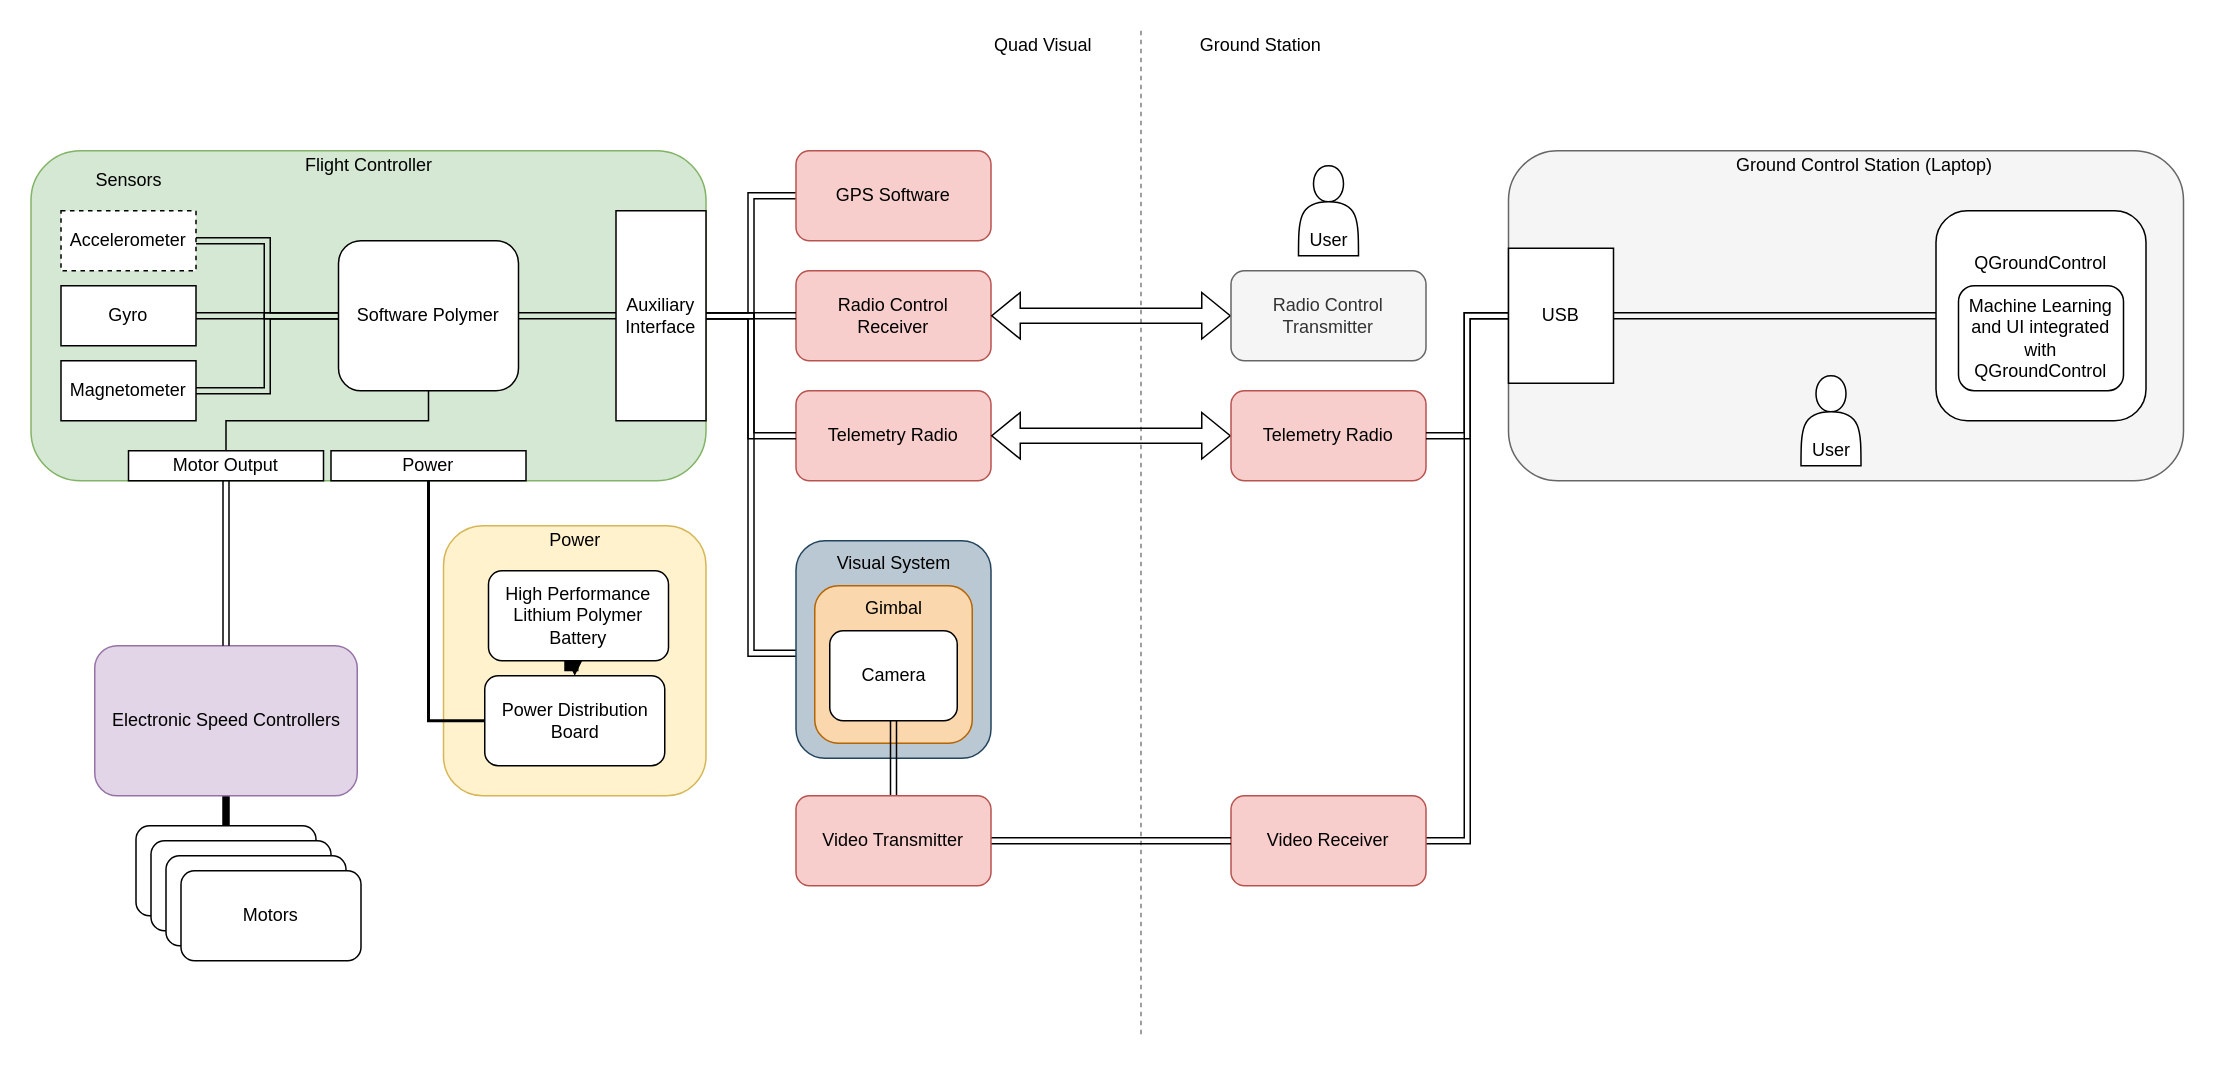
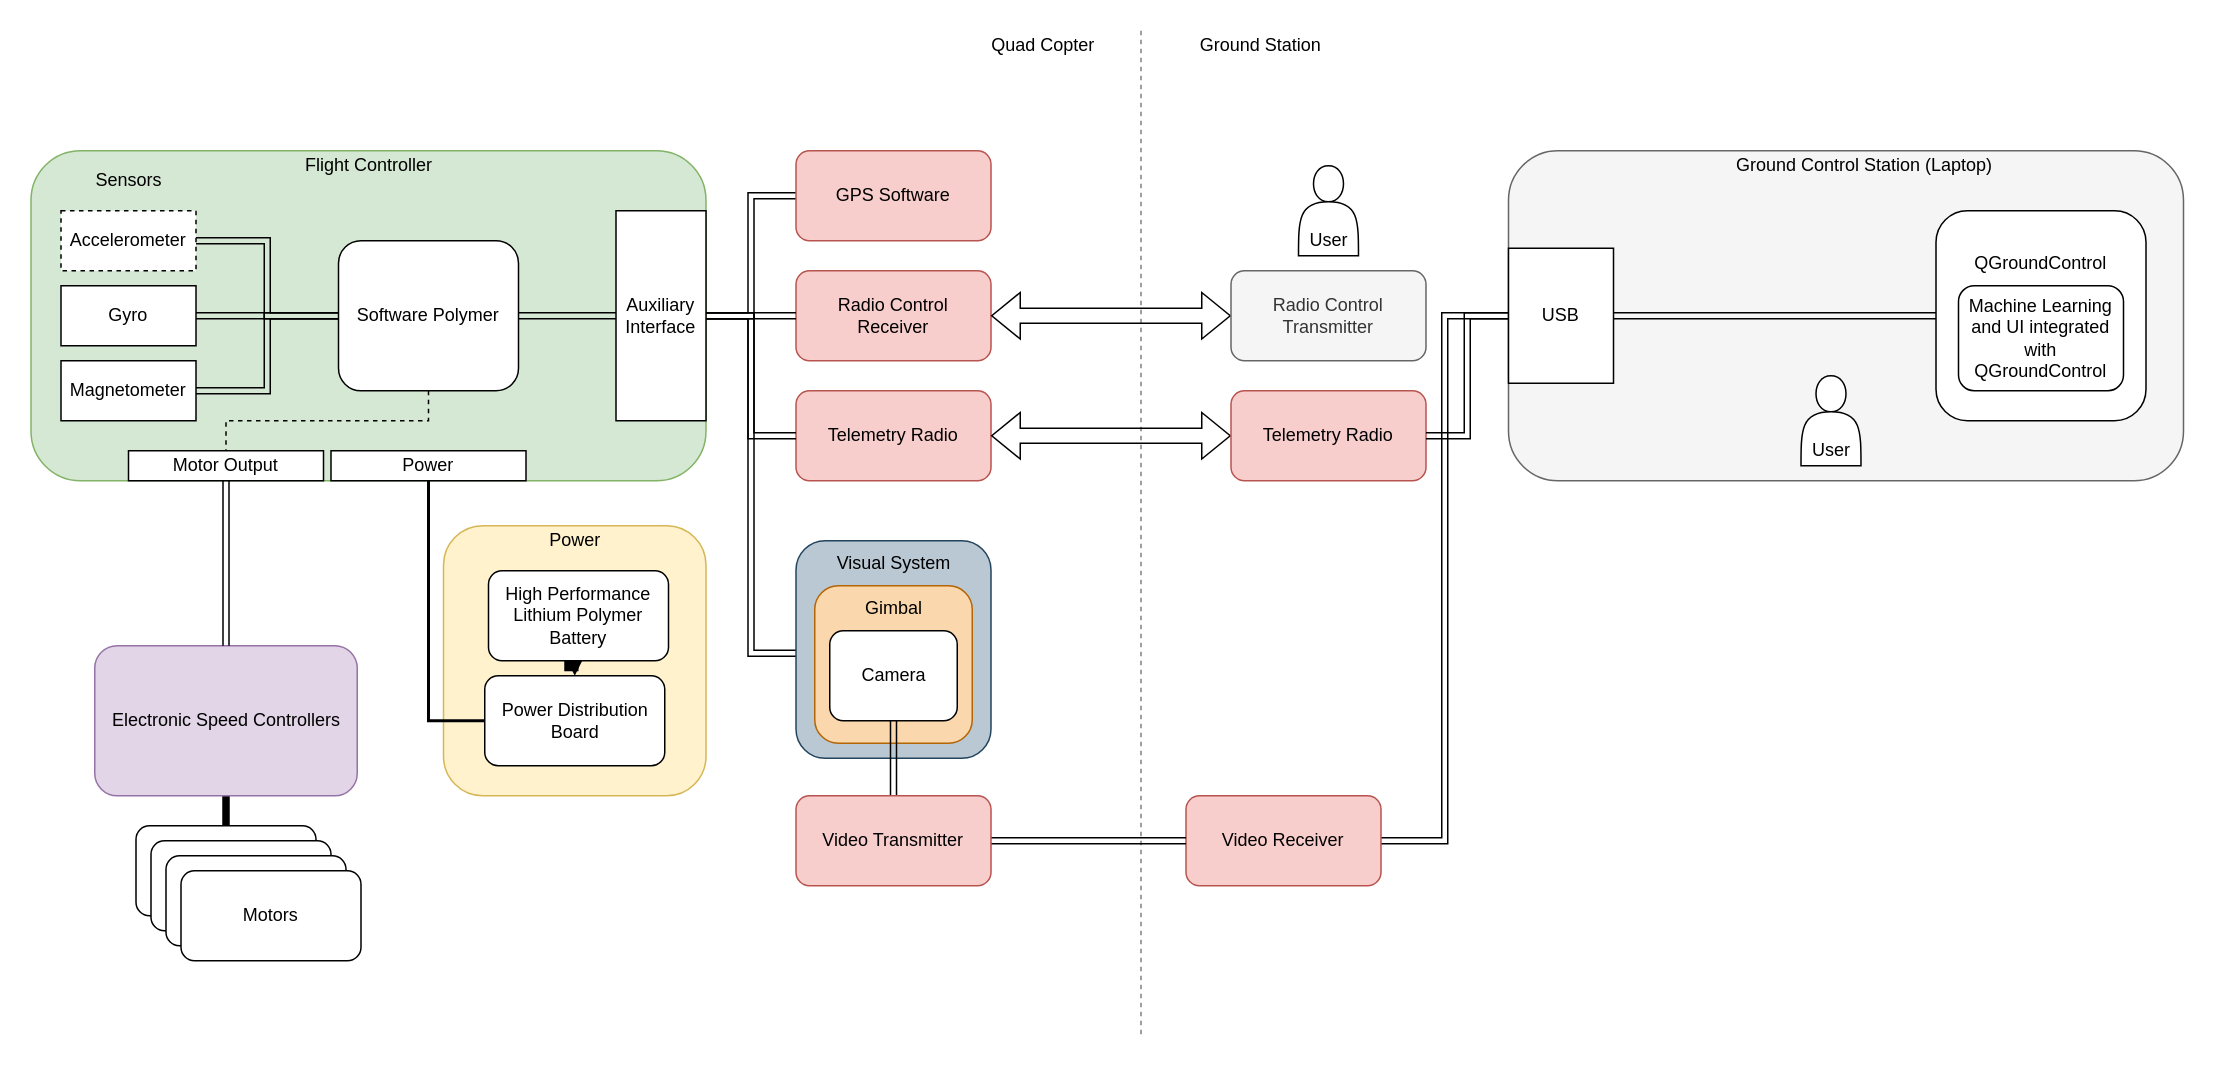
- <mxCell id="12" value="Quad Visual" style="text;html=1;strokeColor=none;fillColor=none;align=center;verticalAlign=middle;whiteSpace=wrap;rounded=0;" parent="1" vertex="1"><mxGeometry x="655" y="20" width="80" height="20" as="geometry" /></mxCell>
+ <mxCell id="12" value="Quad Copter" style="text;html=1;strokeColor=none;fillColor=none;align=center;verticalAlign=middle;whiteSpace=wrap;rounded=0;" parent="1" vertex="1"><mxGeometry x="655" y="20" width="80" height="20" as="geometry" /></mxCell>
- <mxCell id="41" style="edgeStyle=orthogonalEdgeStyle;rounded=0;orthogonalLoop=1;jettySize=auto;html=1;exitX=0.5;exitY=1;exitDx=0;exitDy=0;entryX=0.5;entryY=0;entryDx=0;entryDy=0;startArrow=none;startFill=0;endArrow=none;endFill=0;strokeWidth=1;" parent="1" source="42" target="51" edge="1"><mxGeometry relative="1" as="geometry" /></mxCell>
+ <mxCell id="41" style="edgeStyle=orthogonalEdgeStyle;rounded=0;orthogonalLoop=1;jettySize=auto;html=1;exitX=0.5;exitY=1;exitDx=0;exitDy=0;entryX=0.5;entryY=0;entryDx=0;entryDy=0;startArrow=none;startFill=0;endArrow=none;endFill=0;strokeWidth=1;dashed=1;" parent="1" source="42" target="51" edge="1"><mxGeometry relative="1" as="geometry" /></mxCell>
- <mxCell id="62" value="Video Receiver" style="rounded=1;whiteSpace=wrap;html=1;fillColor=#f8cecc;strokeColor=#b85450;direction=east;" parent="1" vertex="1"><mxGeometry x="820" y="530" width="130" height="60" as="geometry" /></mxCell>
+ <mxCell id="62" value="Video Receiver" style="rounded=1;whiteSpace=wrap;html=1;fillColor=#f8cecc;strokeColor=#b85450;direction=east;" parent="1" vertex="1"><mxGeometry x="790" y="530" width="130" height="60" as="geometry" /></mxCell>
